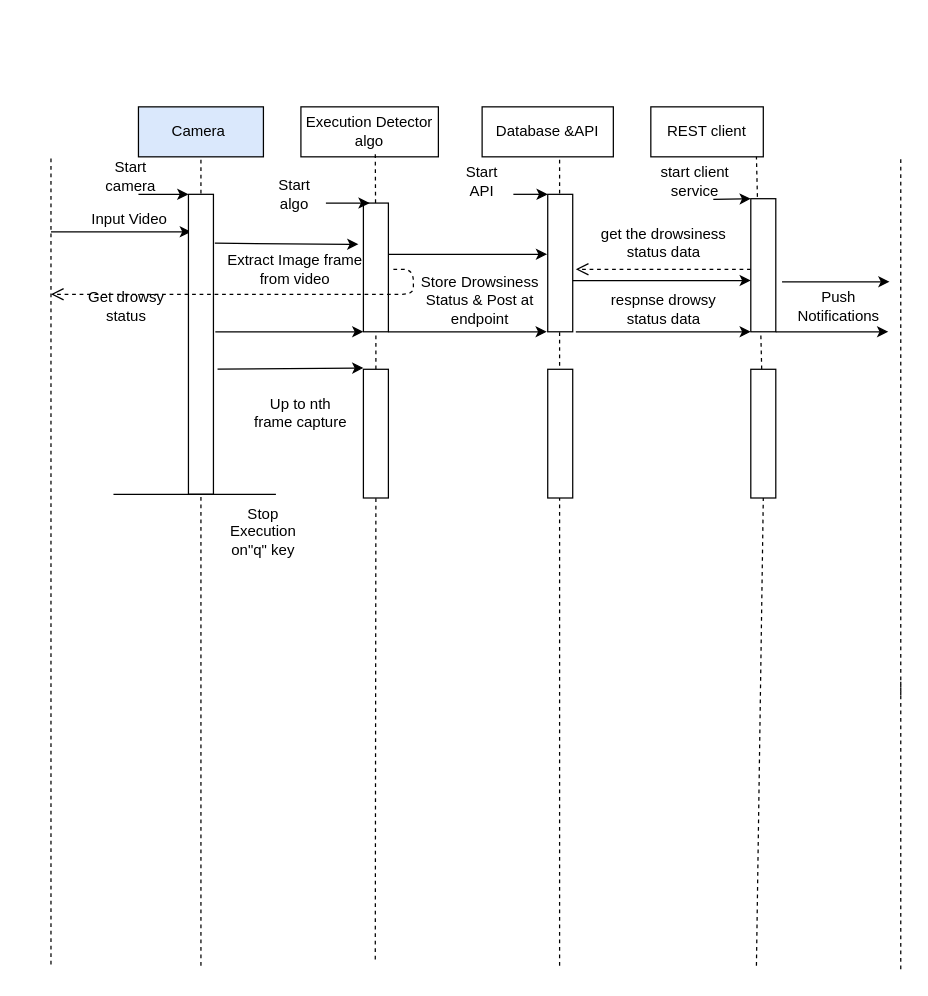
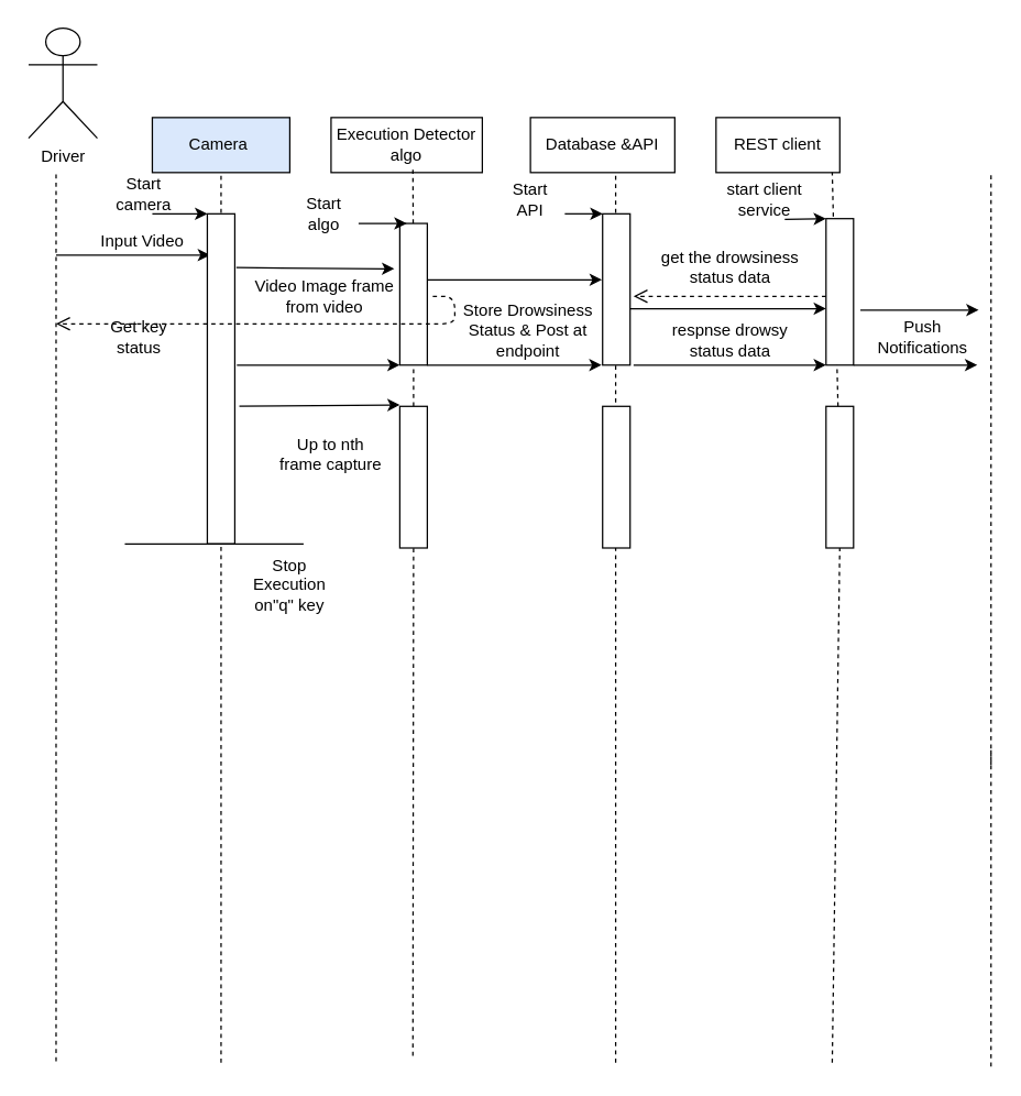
+ <mxCell id="6" value="Driver" style="shape=umlActor;verticalLabelPosition=bottom;verticalAlign=top;html=1;outlineConnect=0;" vertex="1" parent="1"><mxGeometry x="20" y="20" width="50" height="80" as="geometry" /></mxCell>
- <mxCell id="17" value="Extract Image frame &lt;br&gt;from video" style="text;html=1;align=center;verticalAlign=middle;resizable=0;points=[];autosize=1;" vertex="1" parent="1"><mxGeometry x="175" y="200" width="120" height="30" as="geometry" /></mxCell>
+ <mxCell id="17" value="Video Image frame &lt;br&gt;from video" style="text;html=1;align=center;verticalAlign=middle;resizable=0;points=[];autosize=1;" vertex="1" parent="1"><mxGeometry x="175" y="200" width="120" height="30" as="geometry" /></mxCell>
- <mxCell id="53" value="Get drowsy &lt;br&gt;status" style="text;html=1;align=center;verticalAlign=middle;resizable=0;points=[];autosize=1;" vertex="1" parent="1"><mxGeometry x="60" y="230" width="80" height="30" as="geometry" /></mxCell>
+ <mxCell id="53" value="Get key &lt;br&gt;status" style="text;html=1;align=center;verticalAlign=middle;resizable=0;points=[];autosize=1;" vertex="1" parent="1"><mxGeometry x="60" y="230" width="80" height="30" as="geometry" /></mxCell>
